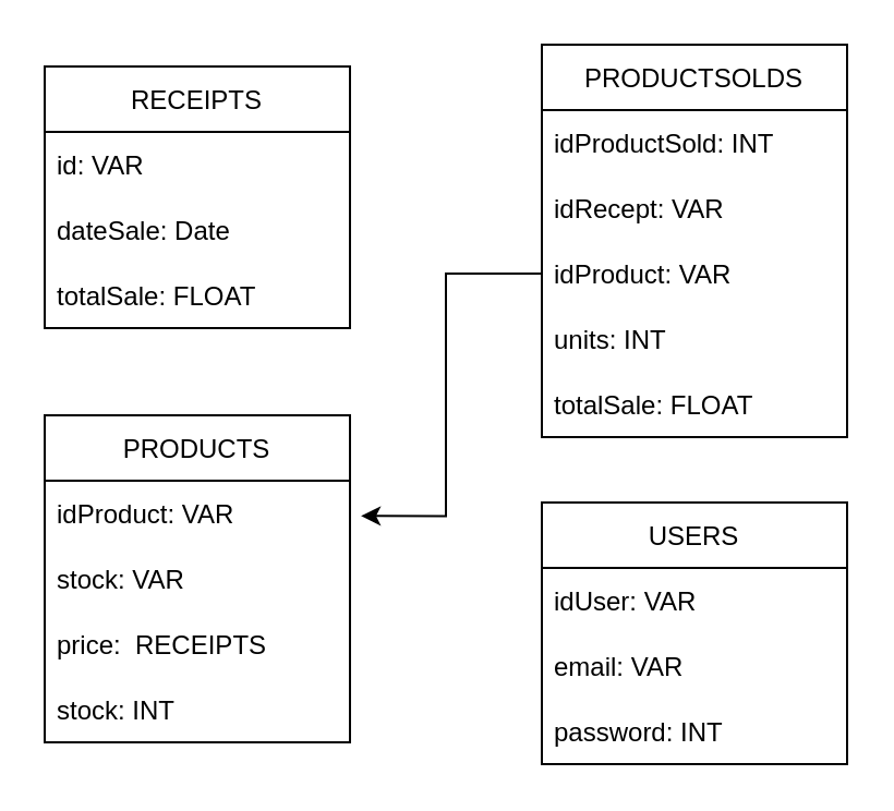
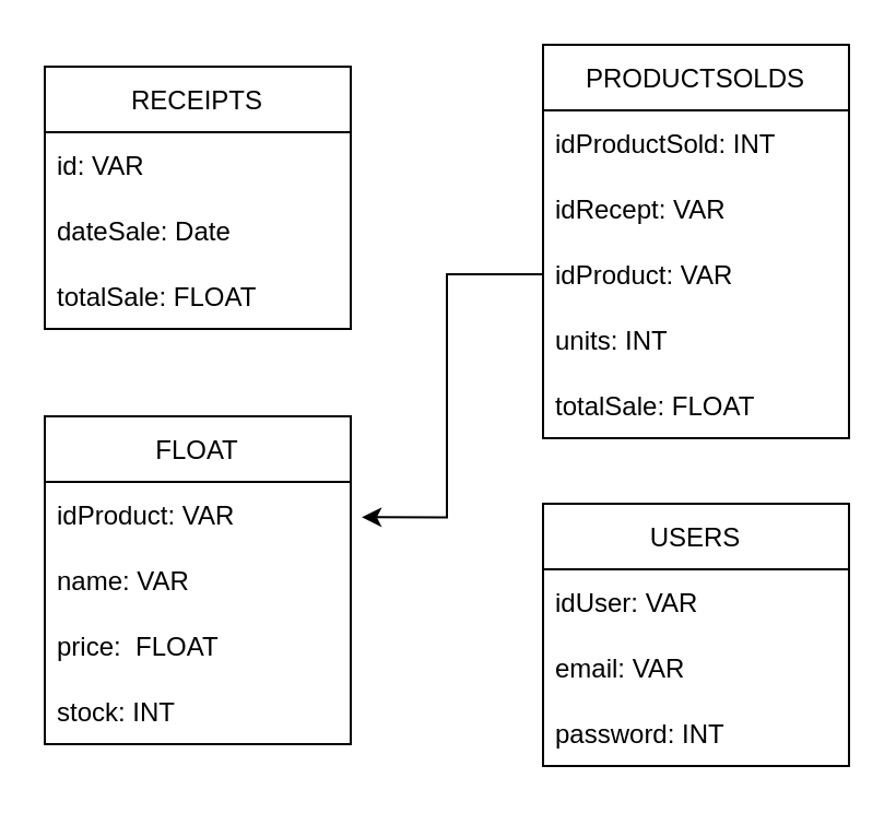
- <mxCell id="16" value="PRODUCTS" style="swimlane;fontStyle=0;childLayout=stackLayout;horizontal=1;startSize=30;horizontalStack=0;resizeParent=1;resizeParentMax=0;resizeLast=0;collapsible=1;marginBottom=0;" parent="1" vertex="1"><mxGeometry x="20" y="190" width="140" height="150" as="geometry" /></mxCell>
+ <mxCell id="16" value="FLOAT" style="swimlane;fontStyle=0;childLayout=stackLayout;horizontal=1;startSize=30;horizontalStack=0;resizeParent=1;resizeParentMax=0;resizeLast=0;collapsible=1;marginBottom=0;" parent="1" vertex="1"><mxGeometry x="20" y="190" width="140" height="150" as="geometry" /></mxCell>
- <mxCell id="18" value="stock: VAR" style="text;strokeColor=none;fillColor=none;align=left;verticalAlign=middle;spacingLeft=4;spacingRight=4;overflow=hidden;points=[[0,0.5],[1,0.5]];portConstraint=eastwest;rotatable=0;" parent="16" vertex="1"><mxGeometry y="60" width="140" height="30" as="geometry" /></mxCell>
+ <mxCell id="18" value="name: VAR" style="text;strokeColor=none;fillColor=none;align=left;verticalAlign=middle;spacingLeft=4;spacingRight=4;overflow=hidden;points=[[0,0.5],[1,0.5]];portConstraint=eastwest;rotatable=0;" parent="16" vertex="1"><mxGeometry y="60" width="140" height="30" as="geometry" /></mxCell>
- <mxCell id="19" value="price:  RECEIPTS" style="text;strokeColor=none;fillColor=none;align=left;verticalAlign=middle;spacingLeft=4;spacingRight=4;overflow=hidden;points=[[0,0.5],[1,0.5]];portConstraint=eastwest;rotatable=0;" parent="16" vertex="1"><mxGeometry y="90" width="140" height="30" as="geometry" /></mxCell>
+ <mxCell id="19" value="price:  FLOAT" style="text;strokeColor=none;fillColor=none;align=left;verticalAlign=middle;spacingLeft=4;spacingRight=4;overflow=hidden;points=[[0,0.5],[1,0.5]];portConstraint=eastwest;rotatable=0;" parent="16" vertex="1"><mxGeometry y="90" width="140" height="30" as="geometry" /></mxCell>
